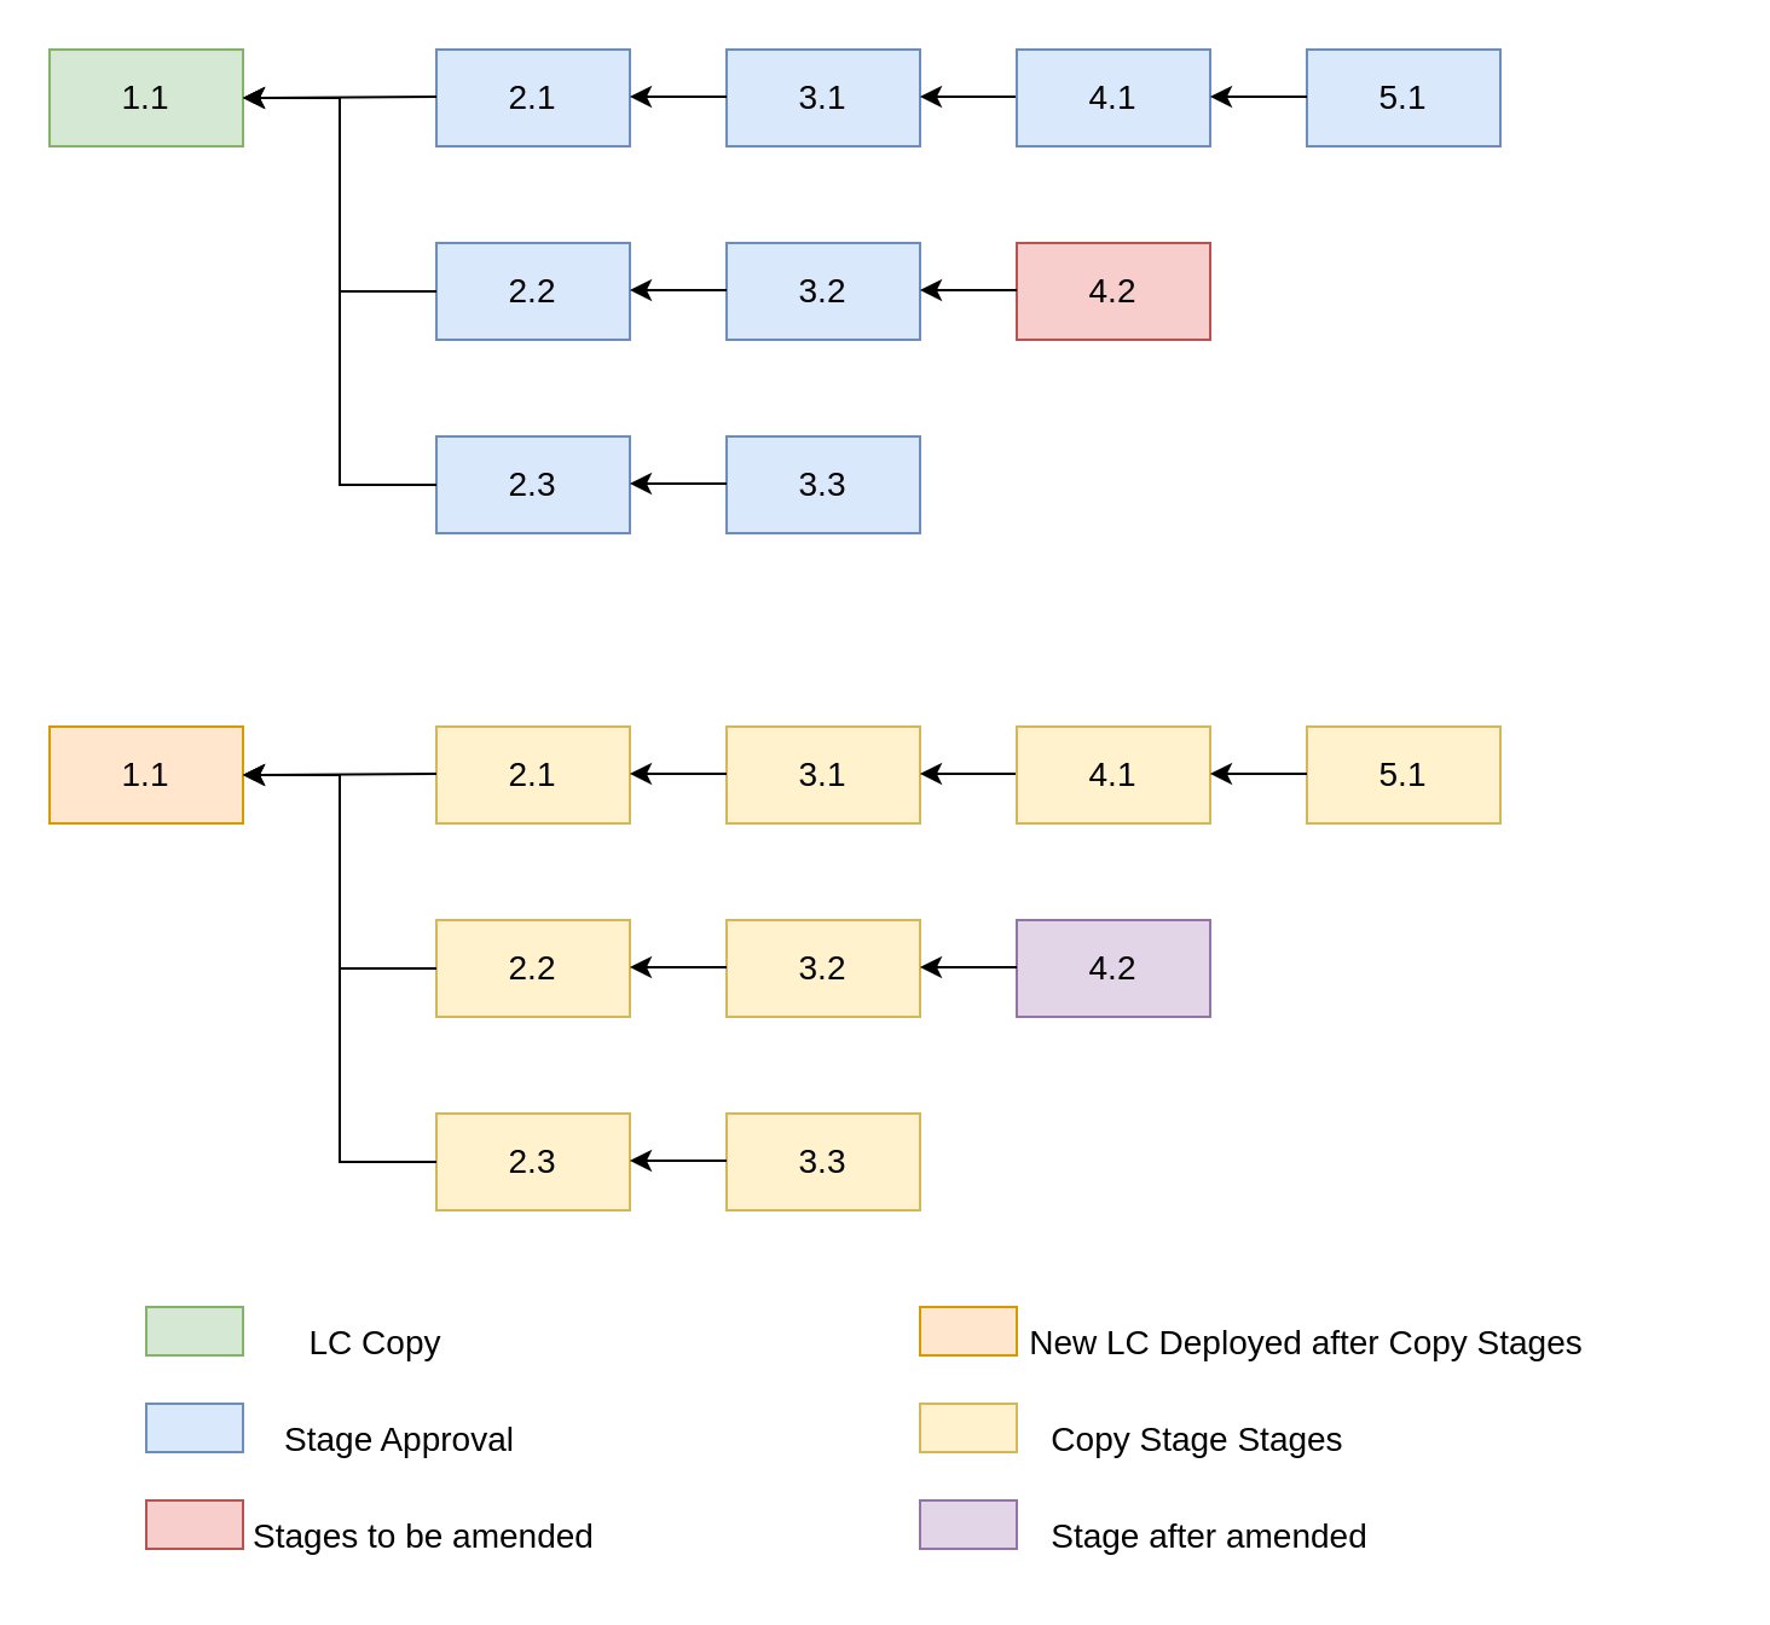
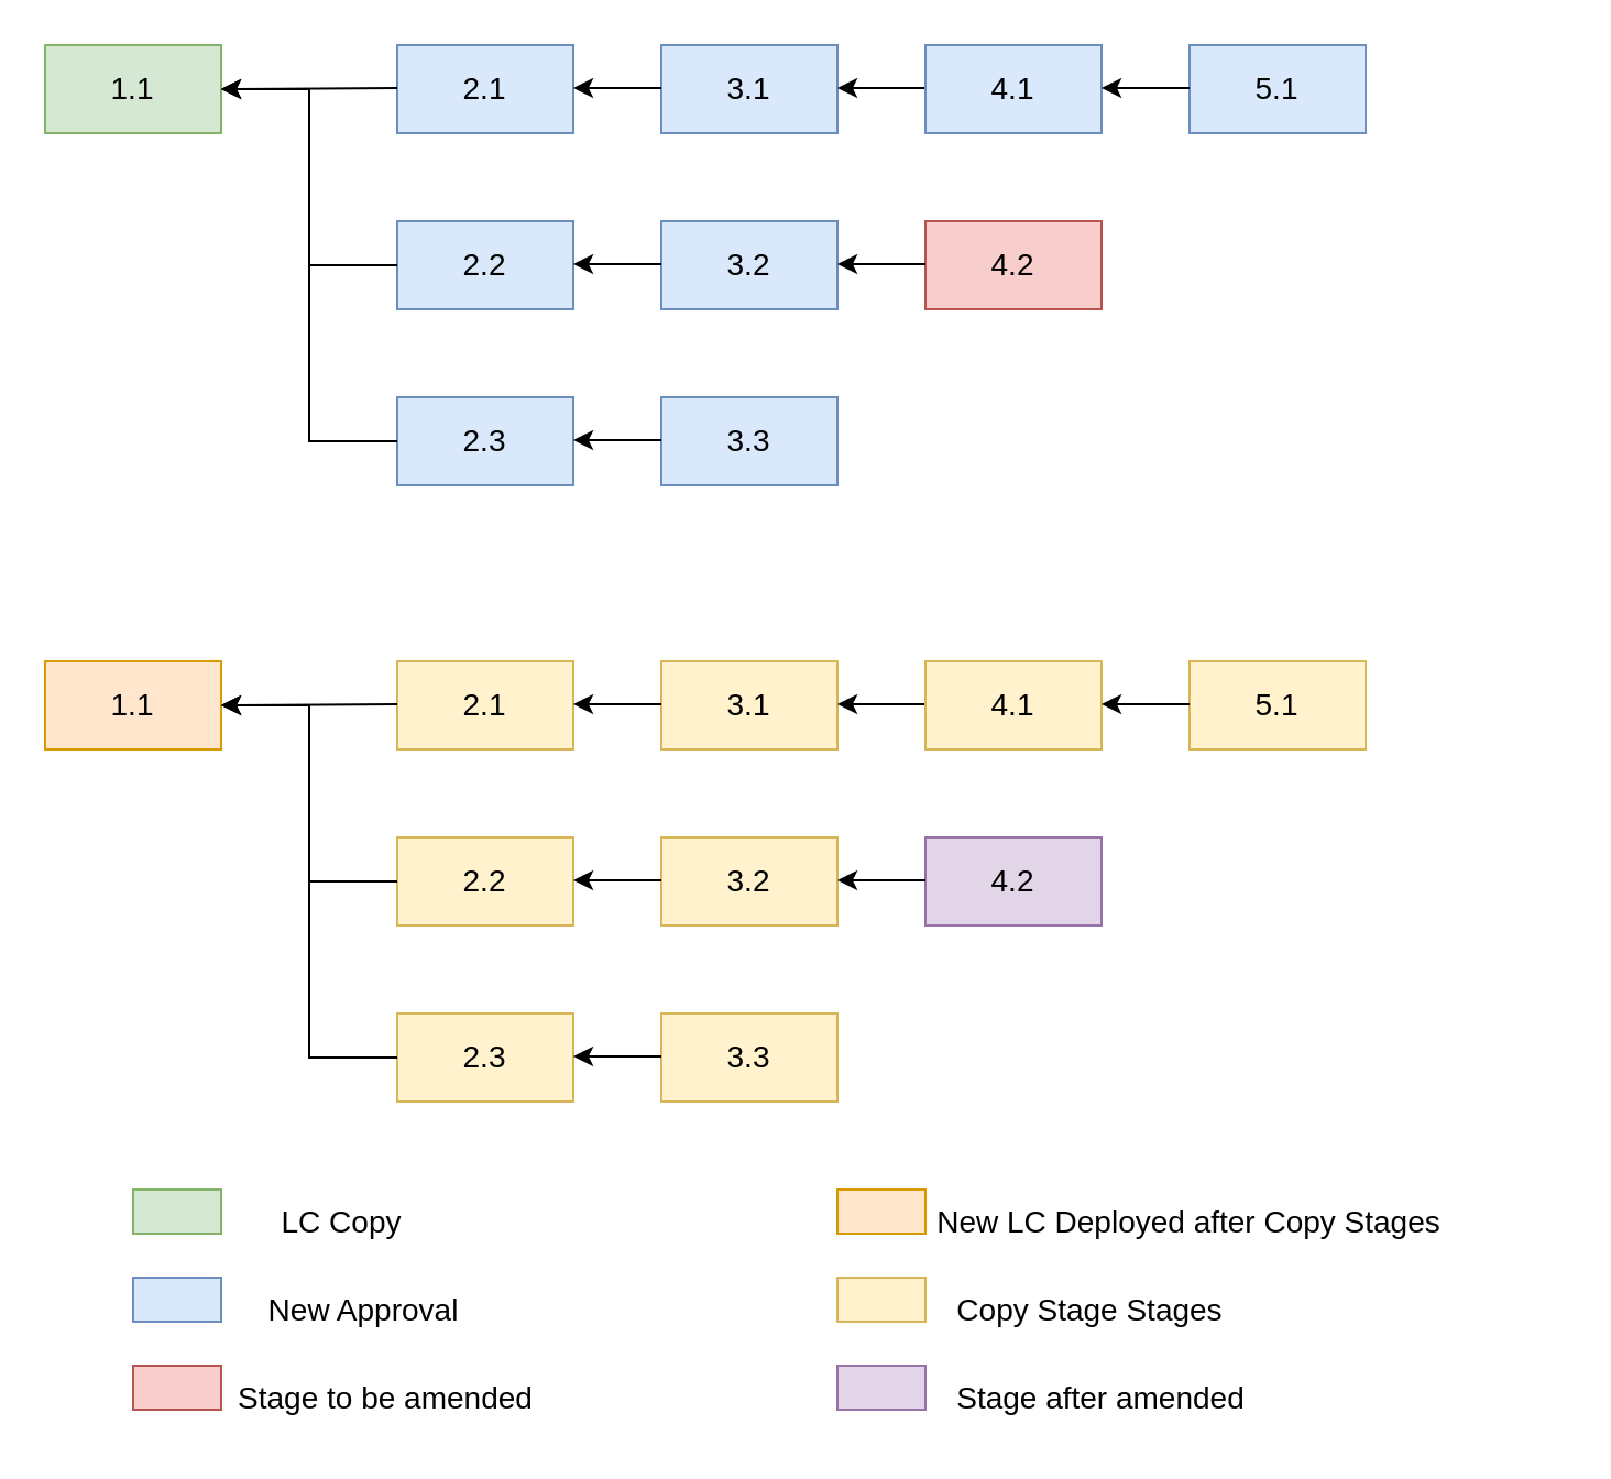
- <mxCell id="26" value="Stage Approval" style="text;html=1;strokeColor=none;fillColor=none;align=center;verticalAlign=middle;whiteSpace=wrap;rounded=0;fontSize=14;" vertex="1" parent="1"><mxGeometry x="70" y="580" width="190" height="30" as="geometry" /></mxCell>
+ <mxCell id="26" value="New Approval" style="text;html=1;strokeColor=none;fillColor=none;align=center;verticalAlign=middle;whiteSpace=wrap;rounded=0;fontSize=14;" vertex="1" parent="1"><mxGeometry x="70" y="580" width="190" height="30" as="geometry" /></mxCell>
- <mxCell id="25" value="Stages to be amended" style="text;html=1;strokeColor=none;fillColor=none;align=center;verticalAlign=middle;whiteSpace=wrap;rounded=0;fontSize=14;" vertex="1" parent="1"><mxGeometry x="80" y="620" width="190" height="30" as="geometry" /></mxCell>
+ <mxCell id="25" value="Stage to be amended" style="text;html=1;strokeColor=none;fillColor=none;align=center;verticalAlign=middle;whiteSpace=wrap;rounded=0;fontSize=14;" vertex="1" parent="1"><mxGeometry x="80" y="620" width="190" height="30" as="geometry" /></mxCell>
